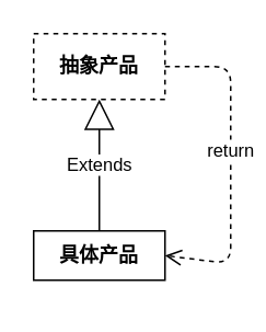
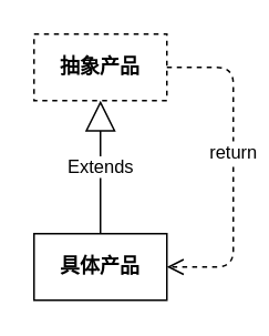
- <mxCell id="3" value="&lt;b&gt;具体产品&lt;/b&gt;" style="rounded=0;whiteSpace=wrap;html=1;" vertex="1" parent="1"><mxGeometry x="20" y="140" width="80" height="30" as="geometry" /></mxCell>
+ <mxCell id="3" value="&lt;b&gt;具体产品&lt;/b&gt;" style="rounded=0;whiteSpace=wrap;html=1;" vertex="1" parent="1"><mxGeometry x="20" y="140" width="80" height="40" as="geometry" /></mxCell>
